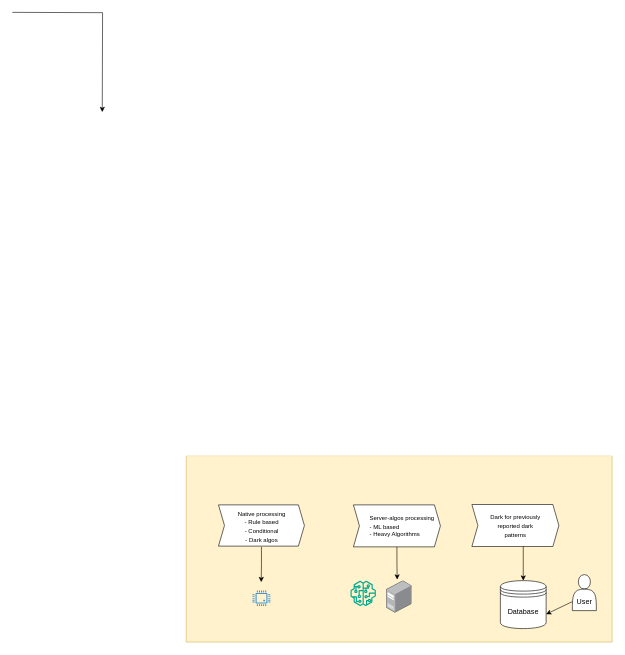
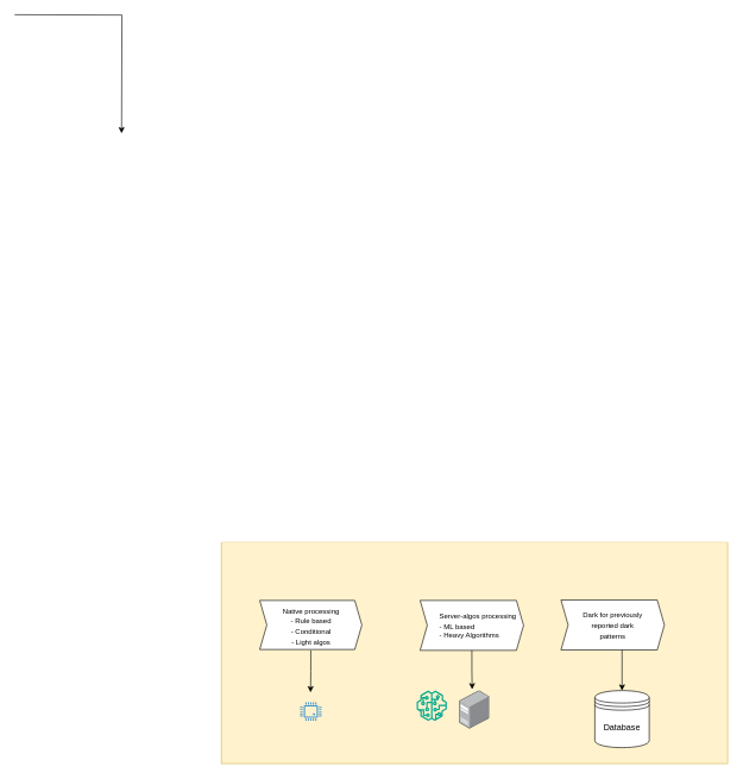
- <mxCell id="6" value="&lt;font style=&quot;font-size: 10px;&quot;&gt;Native processing&lt;br&gt;&lt;span style=&quot;text-align: right;&quot;&gt;- Rule based&lt;br&gt;- Conditional&lt;br&gt;- Dark algos&lt;/span&gt;&lt;/font&gt;" style="text;html=1;strokeColor=none;fillColor=none;align=center;verticalAlign=middle;whiteSpace=wrap;rounded=0;" vertex="1" parent="2"><mxGeometry x="81.63" y="82.4" width="87.5" height="68.8" as="geometry" /></mxCell>
+ <mxCell id="6" value="&lt;font style=&quot;font-size: 10px;&quot;&gt;Native processing&lt;br&gt;&lt;span style=&quot;text-align: right;&quot;&gt;- Rule based&lt;br&gt;- Conditional&lt;br&gt;- Light algos&lt;/span&gt;&lt;/font&gt;" style="text;html=1;strokeColor=none;fillColor=none;align=center;verticalAlign=middle;whiteSpace=wrap;rounded=0;" vertex="1" parent="2"><mxGeometry x="81.63" y="82.4" width="87.5" height="68.8" as="geometry" /></mxCell>
- <mxCell id="3" value="&lt;br&gt;&lt;br&gt;User" style="shape=actor;whiteSpace=wrap;html=1;" vertex="1" parent="2"><mxGeometry x="643.75" y="197.52" width="40" height="60" as="geometry" /></mxCell>
- <mxCell id="17" value="" style="rounded=0;orthogonalLoop=1;jettySize=auto;html=1;strokeColor=default;entryX=1;entryY=0.7;entryDx=0;entryDy=0;exitX=0;exitY=0.75;exitDx=0;exitDy=0;" parent="2" source="3" edge="1" target="14"><mxGeometry relative="1" as="geometry"><mxPoint x="445" y="-202.5" as="sourcePoint" /><mxPoint x="580" y="-120" as="targetPoint" /></mxGeometry></mxCell>
